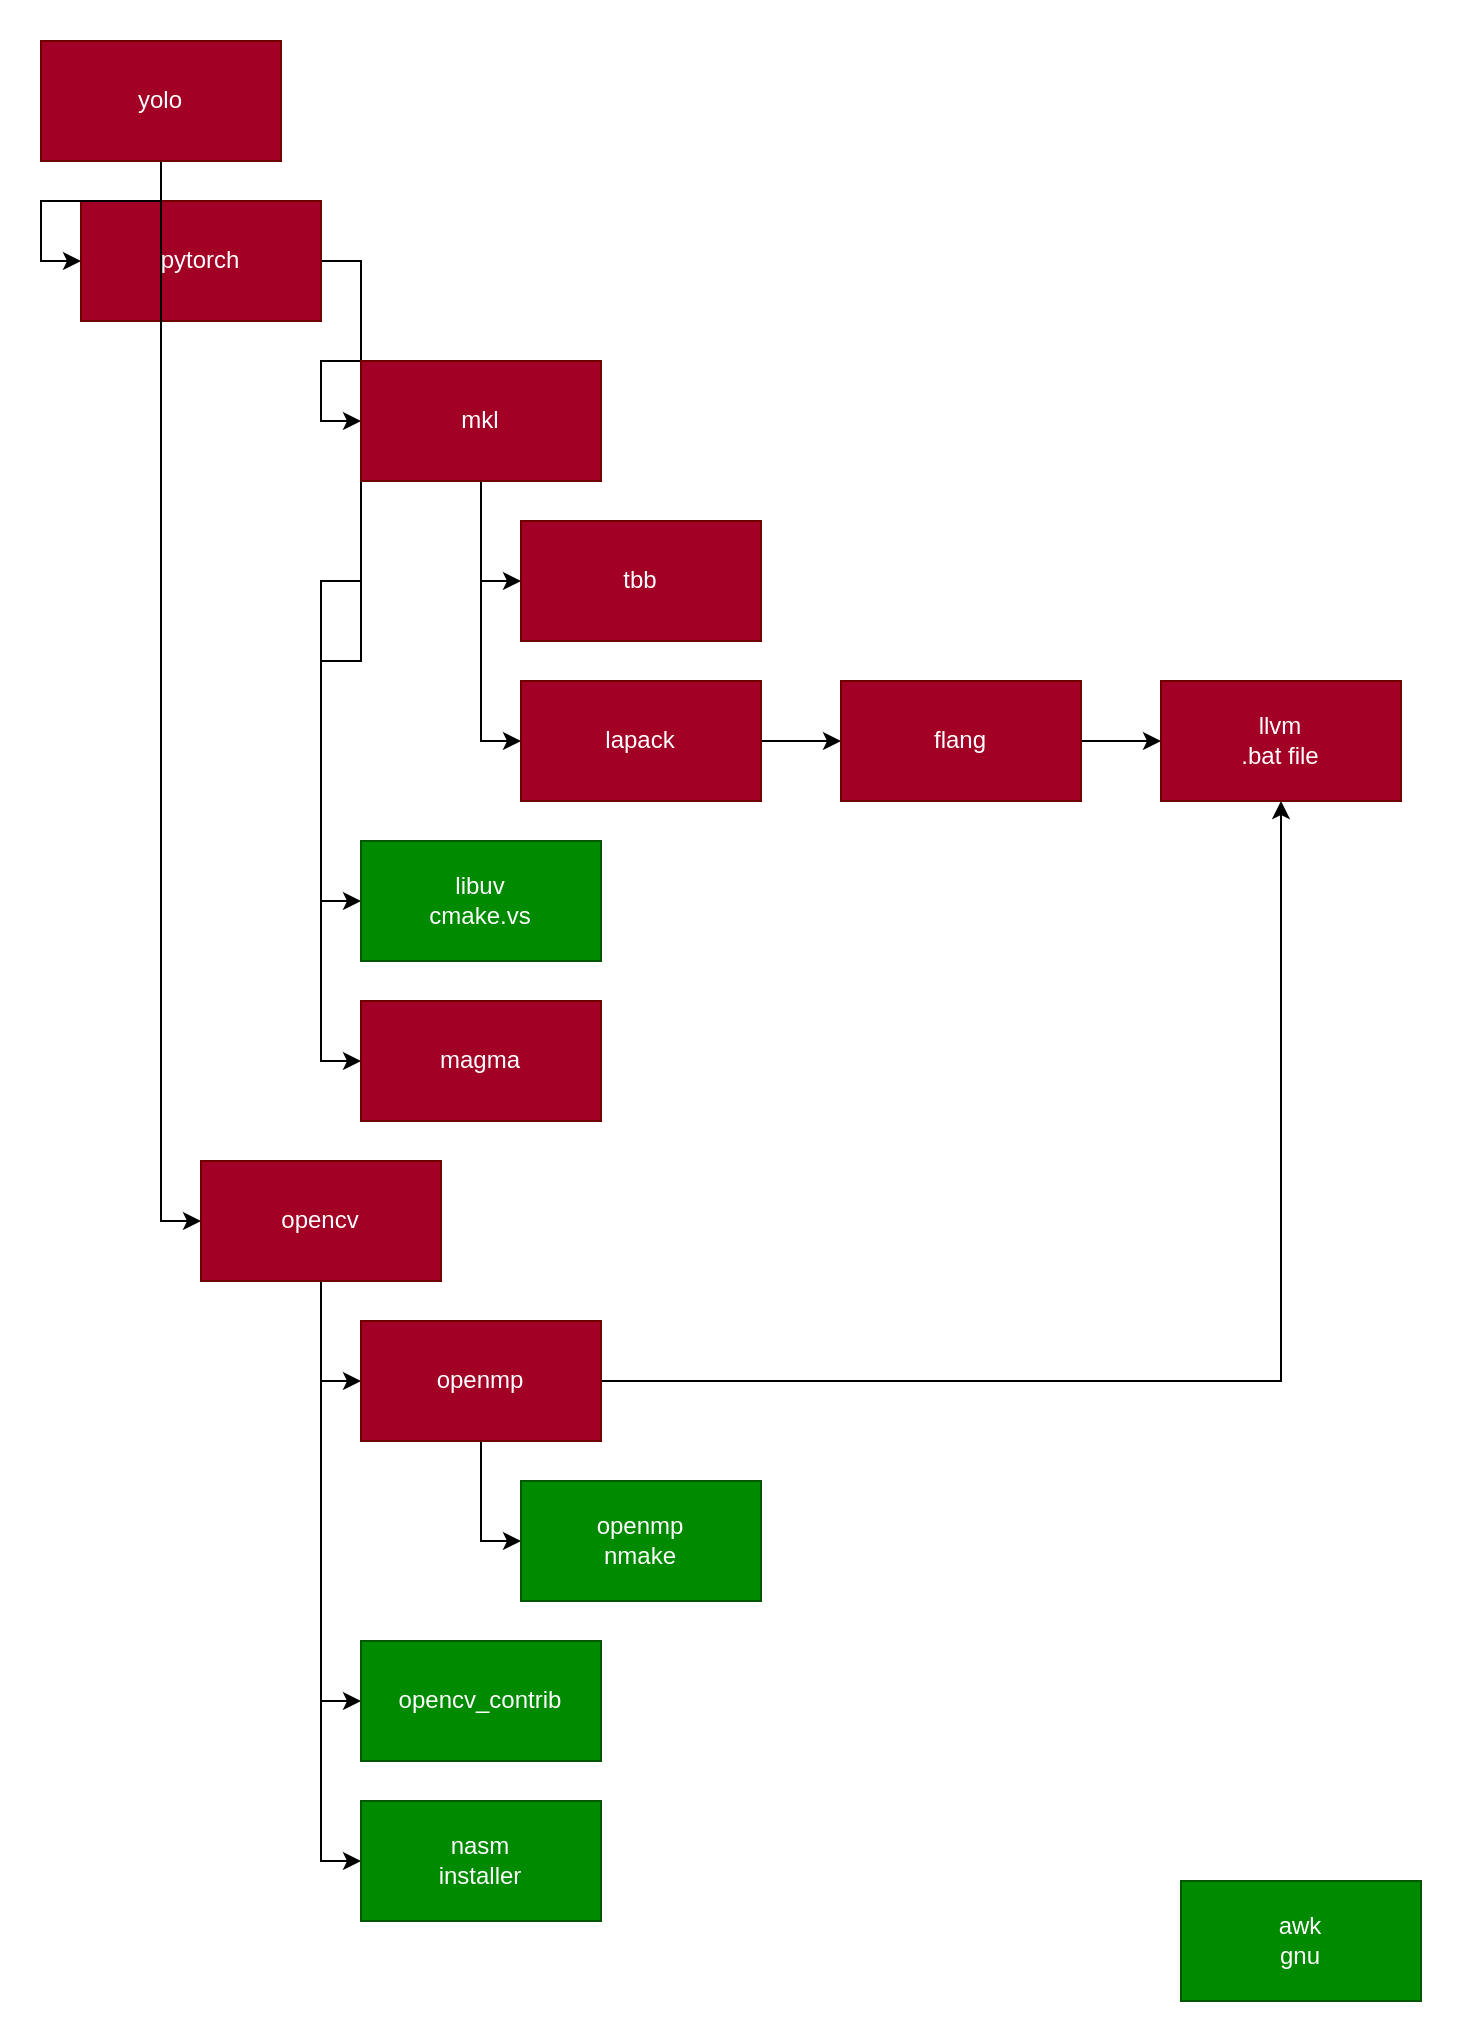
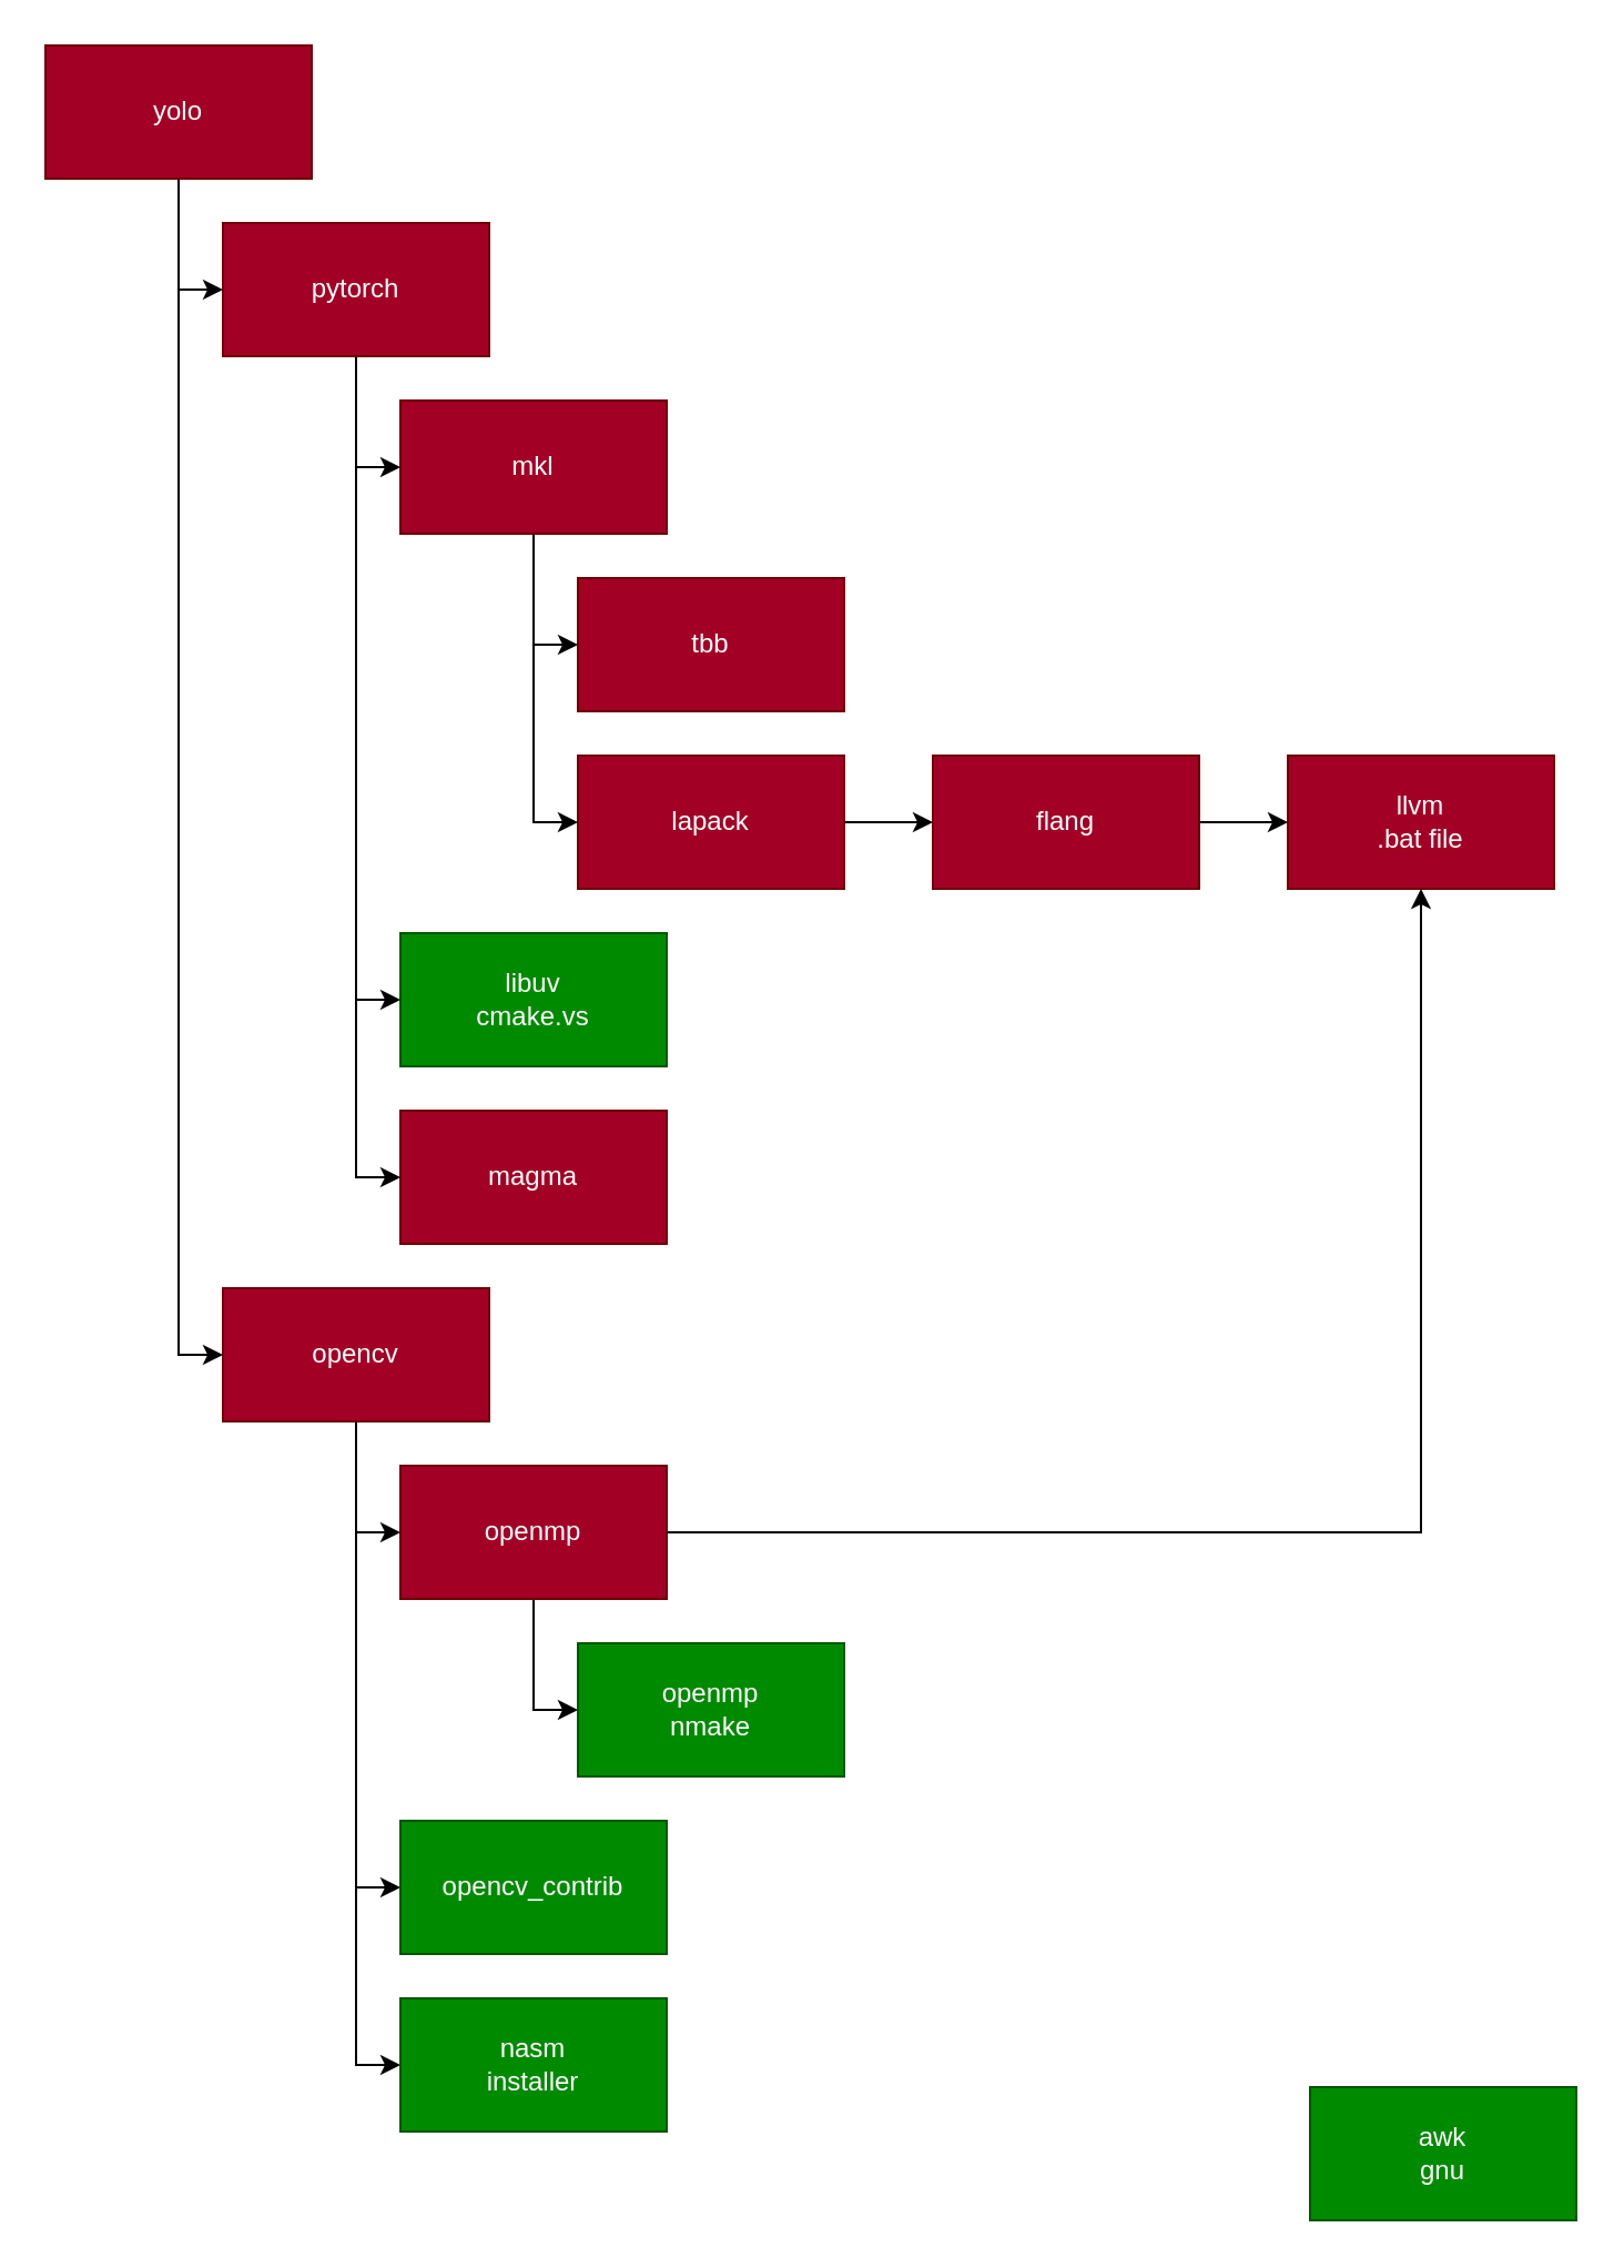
- <mxCell id="16" value="pytorch&lt;br&gt;" style="rounded=0;whiteSpace=wrap;html=1;fillColor=#a20025;strokeColor=#6F0000;fontColor=#ffffff;" parent="1" vertex="1"><mxGeometry x="40" y="100" width="120" height="60" as="geometry" /></mxCell>
+ <mxCell id="16" value="pytorch&lt;br&gt;" style="rounded=0;whiteSpace=wrap;html=1;fillColor=#a20025;strokeColor=#6F0000;fontColor=#ffffff;" parent="1" vertex="1"><mxGeometry x="100" y="100" width="120" height="60" as="geometry" /></mxCell>
